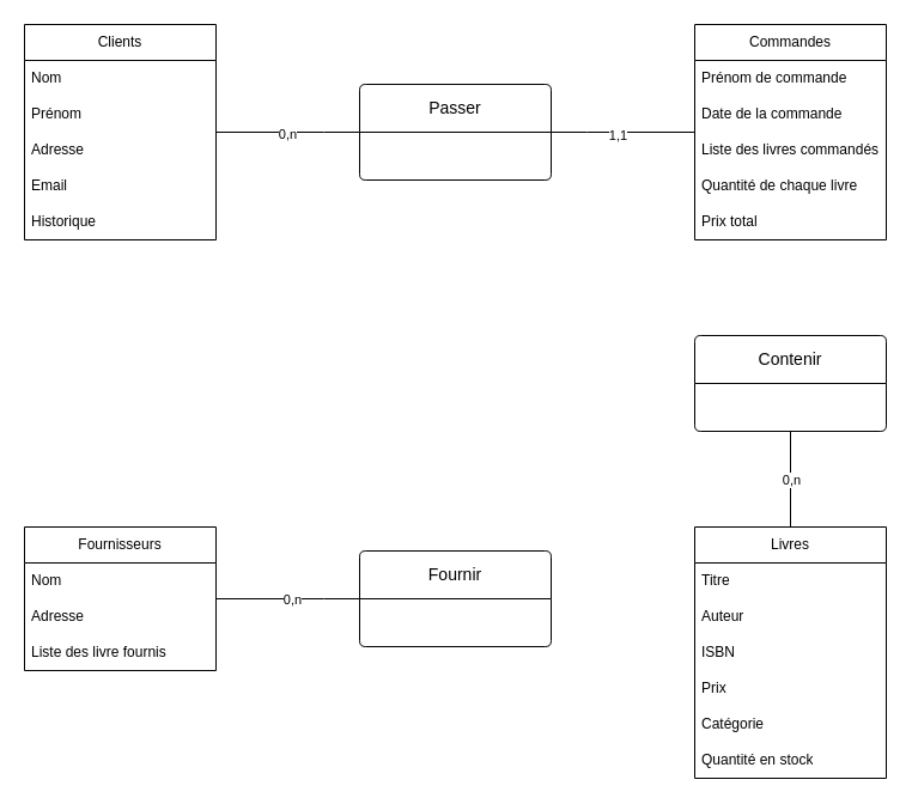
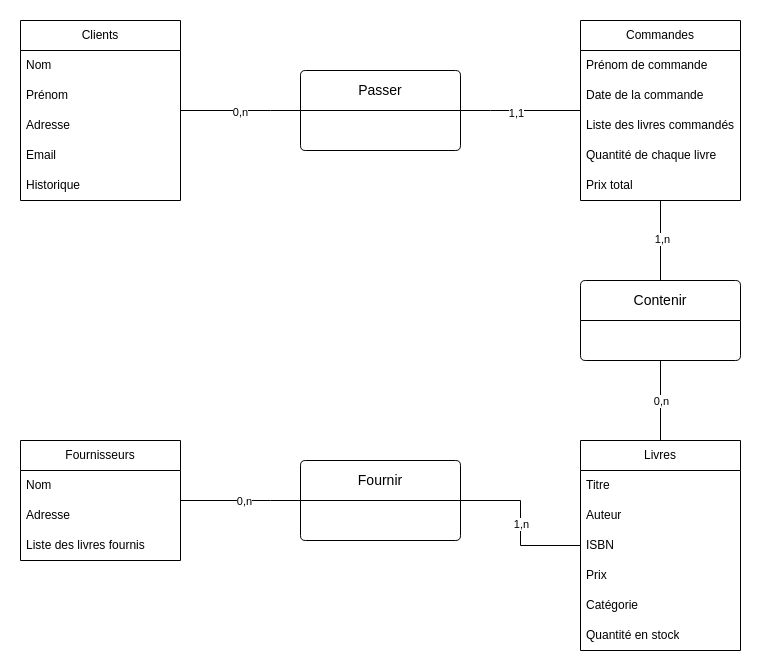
+ <mxCell id="29" style="edgeStyle=orthogonalEdgeStyle;rounded=0;orthogonalLoop=1;jettySize=auto;html=1;entryX=0.5;entryY=0;entryDx=0;entryDy=0;endArrow=none;endFill=0;" edge="1" parent="1" source="31" target="39"><mxGeometry relative="1" as="geometry" /></mxCell>
+ <mxCell id="30" value="1,n" style="edgeLabel;html=1;align=center;verticalAlign=middle;resizable=0;points=[];" vertex="1" connectable="0" parent="29"><mxGeometry x="-0.05" y="1" relative="1" as="geometry"><mxPoint as="offset" /></mxGeometry></mxCell>
+ <mxCell id="4" style="edgeStyle=orthogonalEdgeStyle;rounded=0;orthogonalLoop=1;jettySize=auto;html=1;entryX=1;entryY=0.5;entryDx=0;entryDy=0;endArrow=none;endFill=0;" edge="1" parent="1" source="6" target="41"><mxGeometry relative="1" as="geometry" /></mxCell>
+ <mxCell id="5" value="1,n" style="edgeLabel;html=1;align=center;verticalAlign=middle;resizable=0;points=[];" vertex="1" connectable="0" parent="4"><mxGeometry x="-0.003" relative="1" as="geometry"><mxPoint as="offset" /></mxGeometry></mxCell>
- <mxCell id="26" value="Liste des livre fournis" style="text;strokeColor=none;fillColor=none;align=left;verticalAlign=middle;spacingLeft=4;spacingRight=4;overflow=hidden;points=[[0,0.5],[1,0.5]];portConstraint=eastwest;rotatable=0;whiteSpace=wrap;html=1;" vertex="1" parent="23"><mxGeometry y="90" width="160" height="30" as="geometry" /></mxCell>
+ <mxCell id="26" value="Liste des livres fournis" style="text;strokeColor=none;fillColor=none;align=left;verticalAlign=middle;spacingLeft=4;spacingRight=4;overflow=hidden;points=[[0,0.5],[1,0.5]];portConstraint=eastwest;rotatable=0;whiteSpace=wrap;html=1;" vertex="1" parent="23"><mxGeometry y="90" width="160" height="30" as="geometry" /></mxCell>
